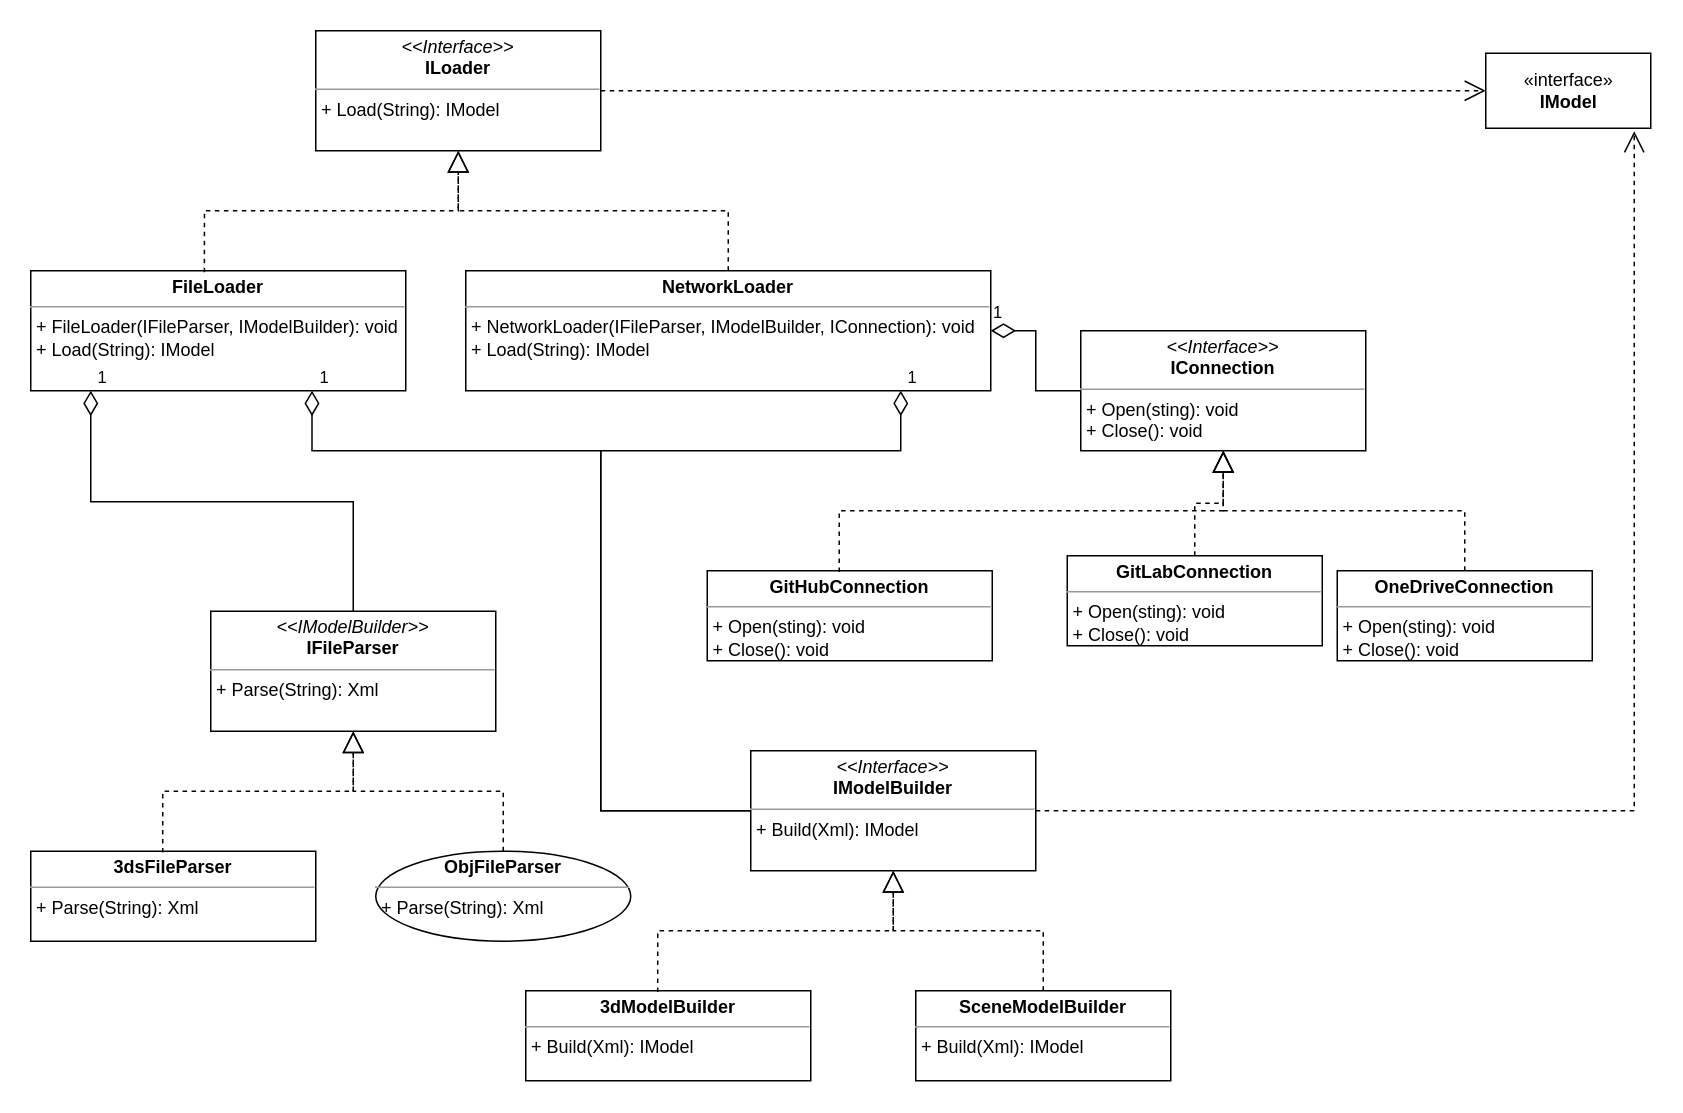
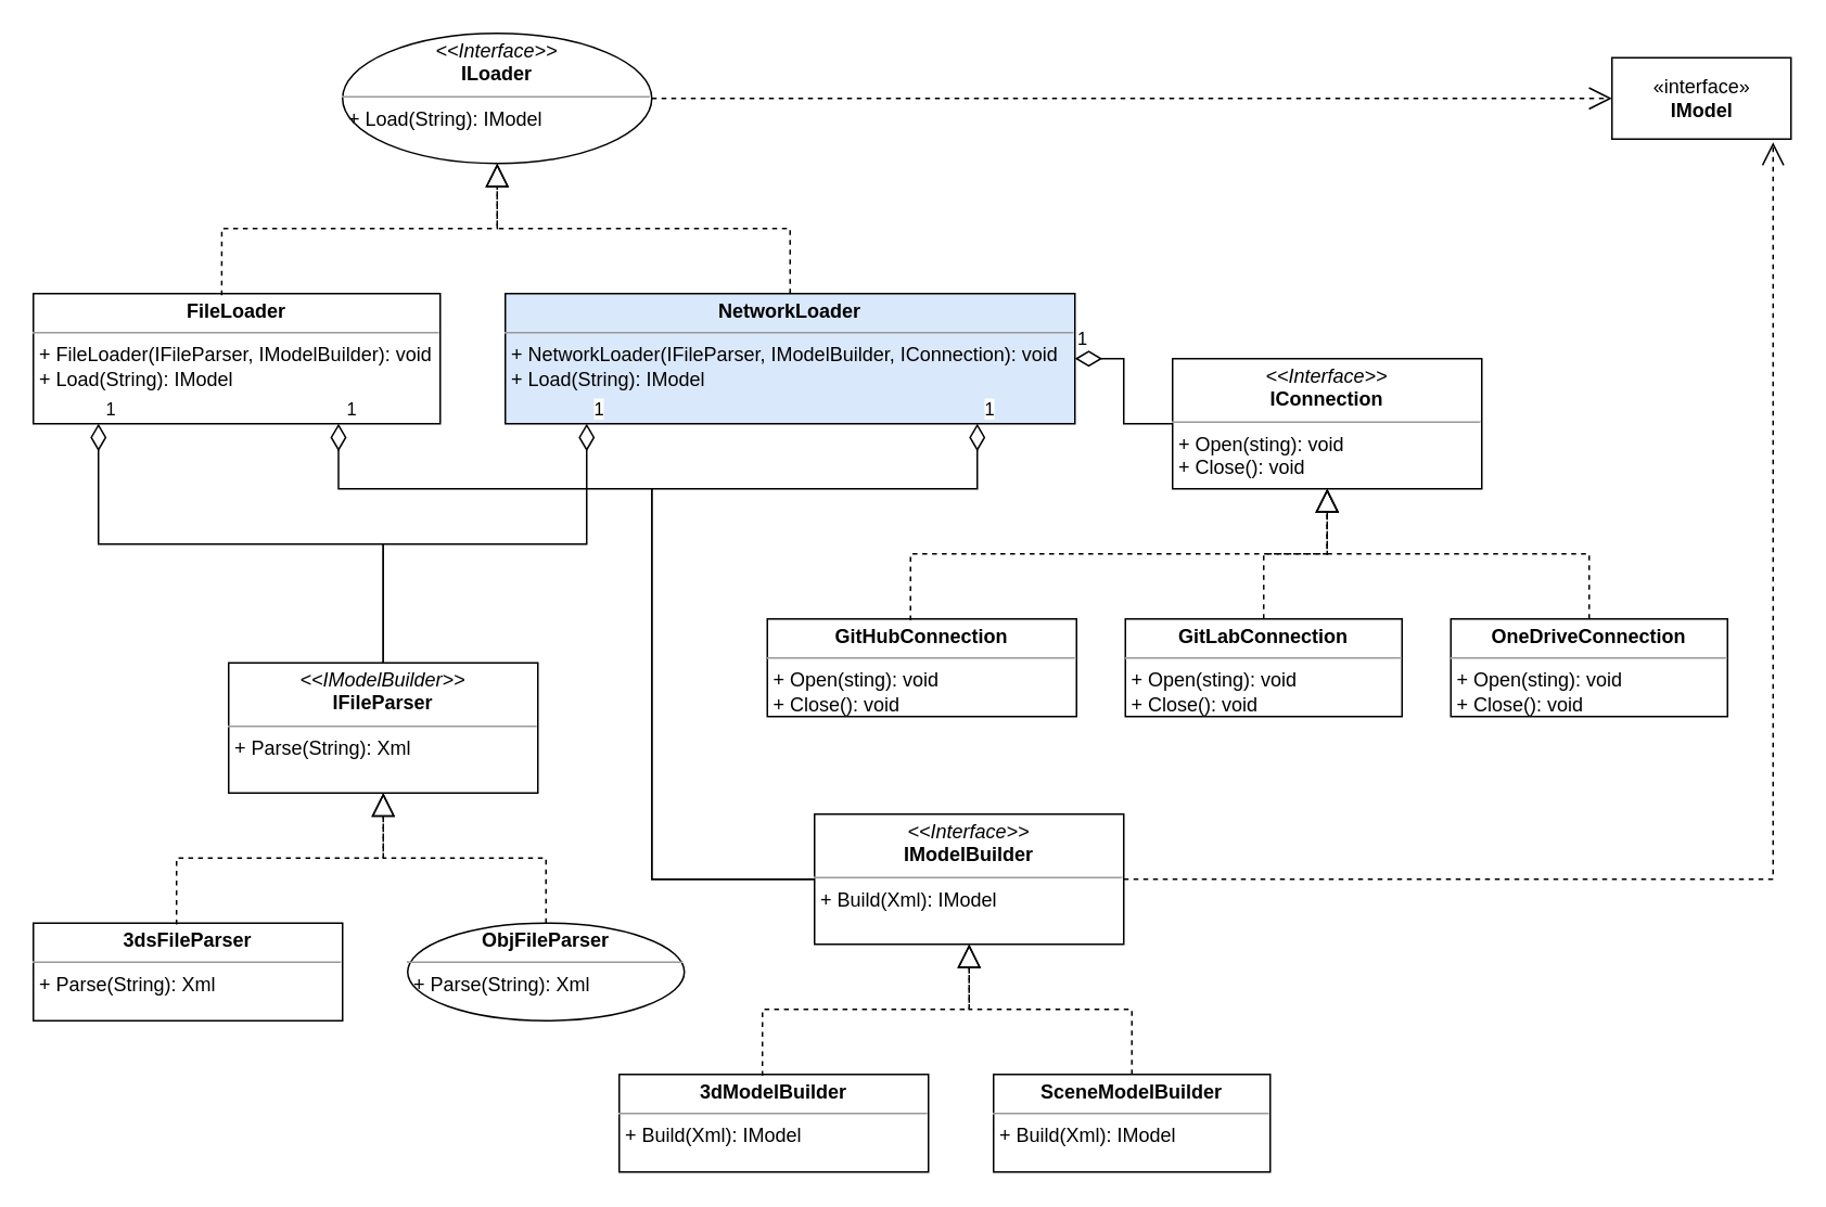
- <mxCell id="2" value="&lt;p style=&quot;margin: 0px ; margin-top: 4px ; text-align: center&quot;&gt;&lt;i&gt;&amp;lt;&amp;lt;Interface&amp;gt;&amp;gt;&lt;/i&gt;&lt;br&gt;&lt;b&gt;ILoader&lt;/b&gt;&lt;/p&gt;&lt;hr size=&quot;1&quot;&gt;&lt;p style=&quot;margin: 0px ; margin-left: 4px&quot;&gt;+ Load(String): IModel&lt;br&gt;&lt;/p&gt;" style="verticalAlign=top;align=left;overflow=fill;fontSize=12;fontFamily=Helvetica;html=1;" parent="1" vertex="1"><mxGeometry x="210" y="20" width="190" height="80" as="geometry" /></mxCell>
+ <mxCell id="2" value="&lt;p style=&quot;margin: 0px ; margin-top: 4px ; text-align: center&quot;&gt;&lt;i&gt;&amp;lt;&amp;lt;Interface&amp;gt;&amp;gt;&lt;/i&gt;&lt;br&gt;&lt;b&gt;ILoader&lt;/b&gt;&lt;/p&gt;&lt;hr size=&quot;1&quot;&gt;&lt;p style=&quot;margin: 0px ; margin-left: 4px&quot;&gt;+ Load(String): IModel&lt;br&gt;&lt;/p&gt;" style="ellipse;verticalAlign=top;align=left;overflow=fill;fontSize=12;fontFamily=Helvetica;html=1;" parent="1" vertex="1"><mxGeometry x="210" y="20" width="190" height="80" as="geometry" /></mxCell>
- <mxCell id="4" value="&lt;p style=&quot;margin: 0px ; margin-top: 4px ; text-align: center&quot;&gt;&lt;b&gt;NetworkLoader&lt;/b&gt;&lt;br&gt;&lt;/p&gt;&lt;hr size=&quot;1&quot;&gt;&lt;p style=&quot;margin: 0px ; margin-left: 4px&quot;&gt;+ NetworkLoader(IFileParser, IModelBuilder, IConnection): void&lt;/p&gt;&lt;p style=&quot;margin: 0px ; margin-left: 4px&quot;&gt;+ Load(String): IModel&lt;/p&gt;" style="verticalAlign=top;align=left;overflow=fill;fontSize=12;fontFamily=Helvetica;html=1;" parent="1" vertex="1"><mxGeometry x="310" y="180" width="350" height="80" as="geometry" /></mxCell>
+ <mxCell id="4" value="&lt;p style=&quot;margin: 0px ; margin-top: 4px ; text-align: center&quot;&gt;&lt;b&gt;NetworkLoader&lt;/b&gt;&lt;br&gt;&lt;/p&gt;&lt;hr size=&quot;1&quot;&gt;&lt;p style=&quot;margin: 0px ; margin-left: 4px&quot;&gt;+ NetworkLoader(IFileParser, IModelBuilder, IConnection): void&lt;/p&gt;&lt;p style=&quot;margin: 0px ; margin-left: 4px&quot;&gt;+ Load(String): IModel&lt;/p&gt;" style="verticalAlign=top;align=left;overflow=fill;fontSize=12;fontFamily=Helvetica;html=1;fillColor=#dae8fc;" parent="1" vertex="1"><mxGeometry x="310" y="180" width="350" height="80" as="geometry" /></mxCell>
+ <mxCell id="26" value="1" style="endArrow=none;html=1;endSize=12;startArrow=diamondThin;startSize=14;startFill=0;edgeStyle=orthogonalEdgeStyle;align=left;verticalAlign=bottom;endFill=0;rounded=0;" parent="1" source="4" target="7" edge="1"><mxGeometry x="-1" y="3" relative="1" as="geometry"><mxPoint x="155" y="270" as="sourcePoint" /><mxPoint x="245" y="330" as="targetPoint" /><Array as="points"><mxPoint x="360" y="334" /><mxPoint x="235" y="334" /></Array></mxGeometry></mxCell>
- <mxCell id="19" value="&lt;p style=&quot;margin: 4px 0px 0px ; text-align: center&quot;&gt;&lt;b&gt;GitLabConnection&lt;/b&gt;&lt;/p&gt;&lt;hr size=&quot;1&quot; style=&quot;outline: 0px&quot;&gt;&lt;p style=&quot;margin: 0px 0px 0px 4px&quot;&gt;+ Open(sting): void&lt;br&gt;&lt;/p&gt;&lt;p style=&quot;margin: 0px 0px 0px 4px&quot;&gt;+ Close(): void&lt;/p&gt;" style="verticalAlign=top;align=left;overflow=fill;fontSize=12;fontFamily=Helvetica;html=1;" parent="1" vertex="1"><mxGeometry x="711" y="370" width="170" height="60" as="geometry" /></mxCell>
+ <mxCell id="19" value="&lt;p style=&quot;margin: 4px 0px 0px ; text-align: center&quot;&gt;&lt;b&gt;GitLabConnection&lt;/b&gt;&lt;/p&gt;&lt;hr size=&quot;1&quot; style=&quot;outline: 0px&quot;&gt;&lt;p style=&quot;margin: 0px 0px 0px 4px&quot;&gt;+ Open(sting): void&lt;br&gt;&lt;/p&gt;&lt;p style=&quot;margin: 0px 0px 0px 4px&quot;&gt;+ Close(): void&lt;/p&gt;" style="verticalAlign=top;align=left;overflow=fill;fontSize=12;fontFamily=Helvetica;html=1;" parent="1" vertex="1"><mxGeometry x="691" y="380" width="170" height="60" as="geometry" /></mxCell>
- <mxCell id="13" value="&lt;p style=&quot;margin: 0px ; margin-top: 4px ; text-align: center&quot;&gt;&lt;b&gt;3dModelBuilder&lt;/b&gt;&lt;/p&gt;&lt;hr size=&quot;1&quot;&gt;&lt;p style=&quot;margin: 0px ; margin-left: 4px&quot;&gt;+ Build(Xml): IModel&lt;br&gt;&lt;/p&gt;" style="verticalAlign=top;align=left;overflow=fill;fontSize=12;fontFamily=Helvetica;html=1;" parent="1" vertex="1"><mxGeometry x="350" y="660" width="190" height="60" as="geometry" /></mxCell>
+ <mxCell id="13" value="&lt;p style=&quot;margin: 0px ; margin-top: 4px ; text-align: center&quot;&gt;&lt;b&gt;3dModelBuilder&lt;/b&gt;&lt;/p&gt;&lt;hr size=&quot;1&quot;&gt;&lt;p style=&quot;margin: 0px ; margin-left: 4px&quot;&gt;+ Build(Xml): IModel&lt;br&gt;&lt;/p&gt;" style="verticalAlign=top;align=left;overflow=fill;fontSize=12;fontFamily=Helvetica;html=1;" parent="1" vertex="1"><mxGeometry x="380" y="660" width="190" height="60" as="geometry" /></mxCell>
